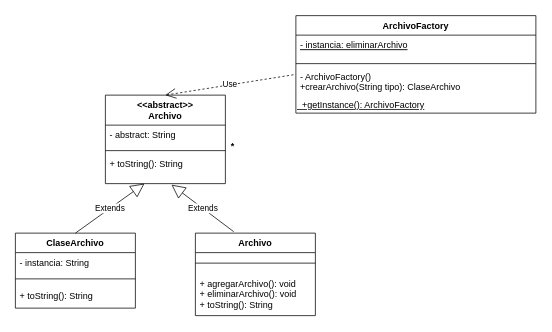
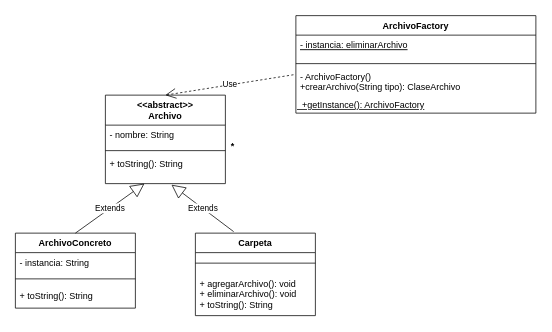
- <mxCell id="3" value="- abstract: String&#10;" style="text;strokeColor=none;fillColor=none;align=left;verticalAlign=top;spacingLeft=4;spacingRight=4;overflow=hidden;rotatable=0;points=[[0,0.5],[1,0.5]];portConstraint=eastwest;" parent="2" vertex="1"><mxGeometry y="40" width="160" height="30" as="geometry" /></mxCell>
+ <mxCell id="3" value="- nombre: String&#10;" style="text;strokeColor=none;fillColor=none;align=left;verticalAlign=top;spacingLeft=4;spacingRight=4;overflow=hidden;rotatable=0;points=[[0,0.5],[1,0.5]];portConstraint=eastwest;" parent="2" vertex="1"><mxGeometry y="40" width="160" height="30" as="geometry" /></mxCell>
- <mxCell id="11" value="ClaseArchivo" style="swimlane;fontStyle=1;align=center;verticalAlign=top;childLayout=stackLayout;horizontal=1;startSize=26;horizontalStack=0;resizeParent=1;resizeParentMax=0;resizeLast=0;collapsible=1;marginBottom=0;" parent="1" vertex="1"><mxGeometry x="20" y="310" width="160" height="100" as="geometry" /></mxCell>
+ <mxCell id="11" value="ArchivoConcreto" style="swimlane;fontStyle=1;align=center;verticalAlign=top;childLayout=stackLayout;horizontal=1;startSize=26;horizontalStack=0;resizeParent=1;resizeParentMax=0;resizeLast=0;collapsible=1;marginBottom=0;" parent="1" vertex="1"><mxGeometry x="20" y="310" width="160" height="100" as="geometry" /></mxCell>
- <mxCell id="19" value="Archivo" style="swimlane;fontStyle=1;align=center;verticalAlign=top;childLayout=stackLayout;horizontal=1;startSize=26;horizontalStack=0;resizeParent=1;resizeParentMax=0;resizeLast=0;collapsible=1;marginBottom=0;" parent="1" vertex="1"><mxGeometry x="260" y="310" width="160" height="110" as="geometry" /></mxCell>
+ <mxCell id="19" value="Carpeta" style="swimlane;fontStyle=1;align=center;verticalAlign=top;childLayout=stackLayout;horizontal=1;startSize=26;horizontalStack=0;resizeParent=1;resizeParentMax=0;resizeLast=0;collapsible=1;marginBottom=0;" parent="1" vertex="1"><mxGeometry x="260" y="310" width="160" height="110" as="geometry" /></mxCell>
